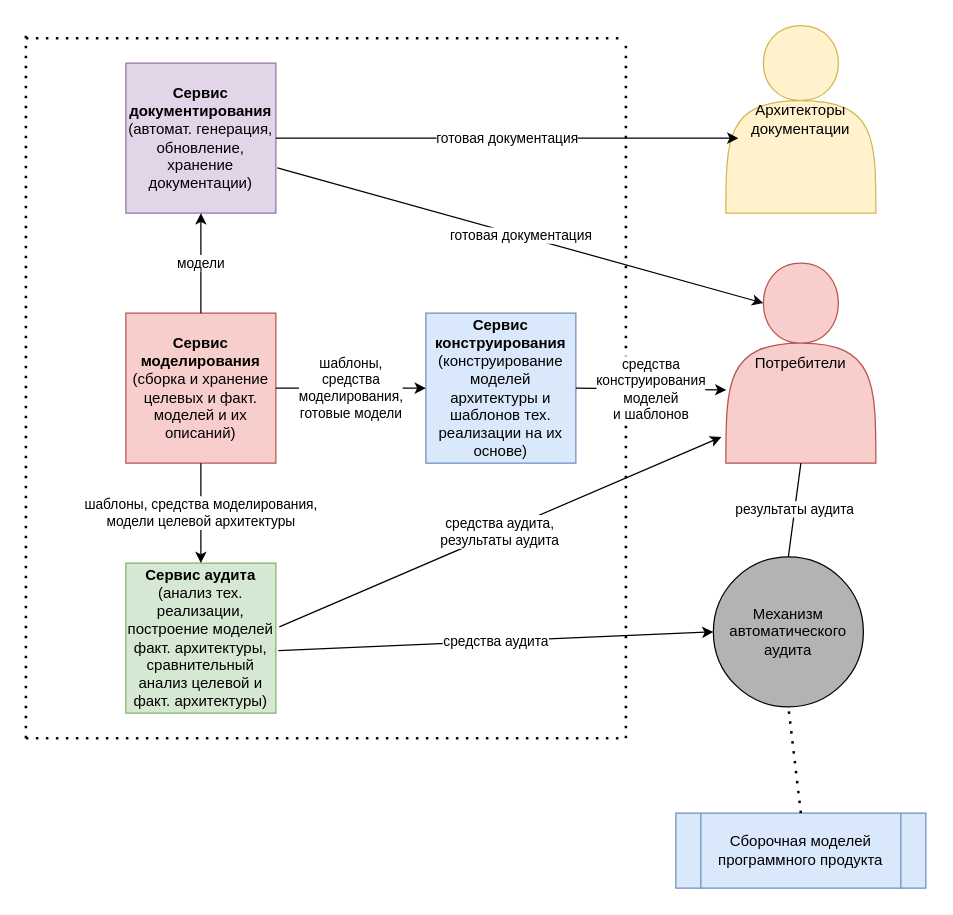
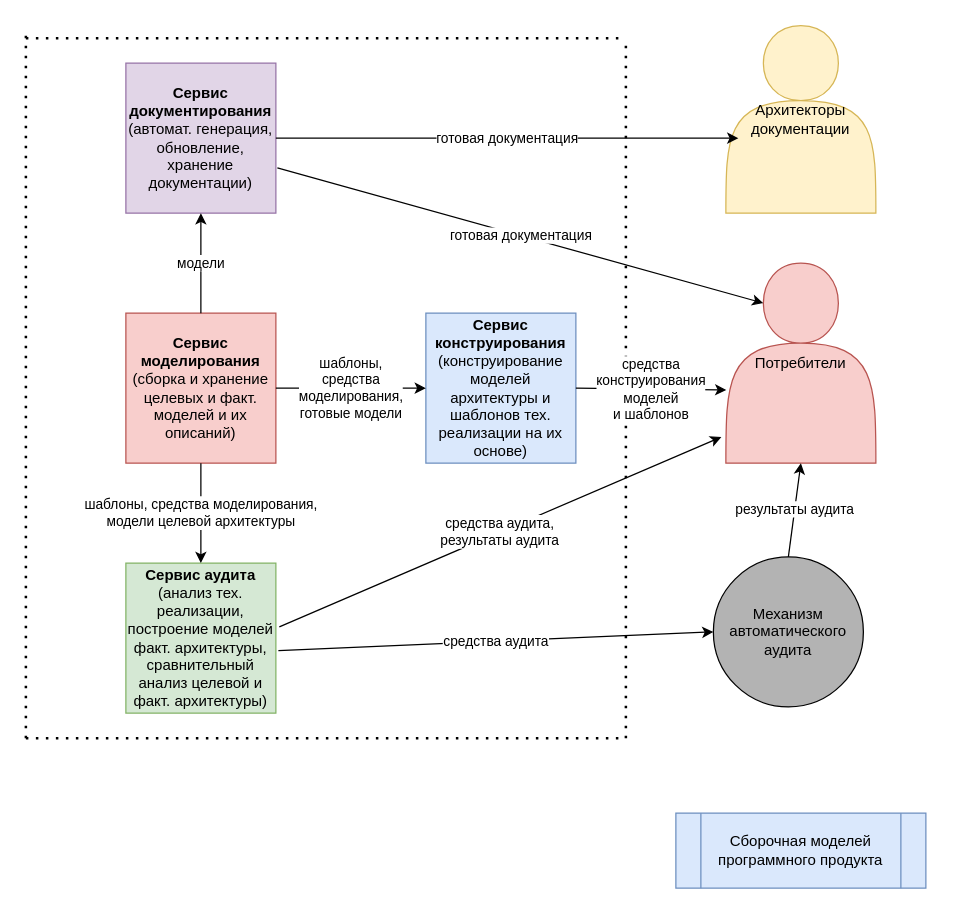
- <mxCell id="21" value="результаты аудита" style="endArrow=none;html=1;exitX=0.5;exitY=0;exitDx=0;exitDy=0;entryX=0.5;entryY=1;entryDx=0;entryDy=0;" parent="1" source="19" target="12" edge="1"><mxGeometry width="50" height="50" relative="1" as="geometry"><mxPoint x="610" y="430" as="sourcePoint" /><mxPoint x="660" y="380" as="targetPoint" /></mxGeometry></mxCell>
+ <mxCell id="21" value="результаты аудита" style="endArrow=classic;html=1;exitX=0.5;exitY=0;exitDx=0;exitDy=0;entryX=0.5;entryY=1;entryDx=0;entryDy=0;" parent="1" source="19" target="12" edge="1"><mxGeometry width="50" height="50" relative="1" as="geometry"><mxPoint x="610" y="430" as="sourcePoint" /><mxPoint x="660" y="380" as="targetPoint" /></mxGeometry></mxCell>
- <mxCell id="23" value="" style="endArrow=none;dashed=1;html=1;dashPattern=1 3;strokeWidth=2;entryX=0.5;entryY=1;entryDx=0;entryDy=0;exitX=0.5;exitY=0;exitDx=0;exitDy=0;" parent="1" source="22" target="19" edge="1"><mxGeometry width="50" height="50" relative="1" as="geometry"><mxPoint x="630" y="660" as="sourcePoint" /><mxPoint x="680" y="610" as="targetPoint" /></mxGeometry></mxCell>
